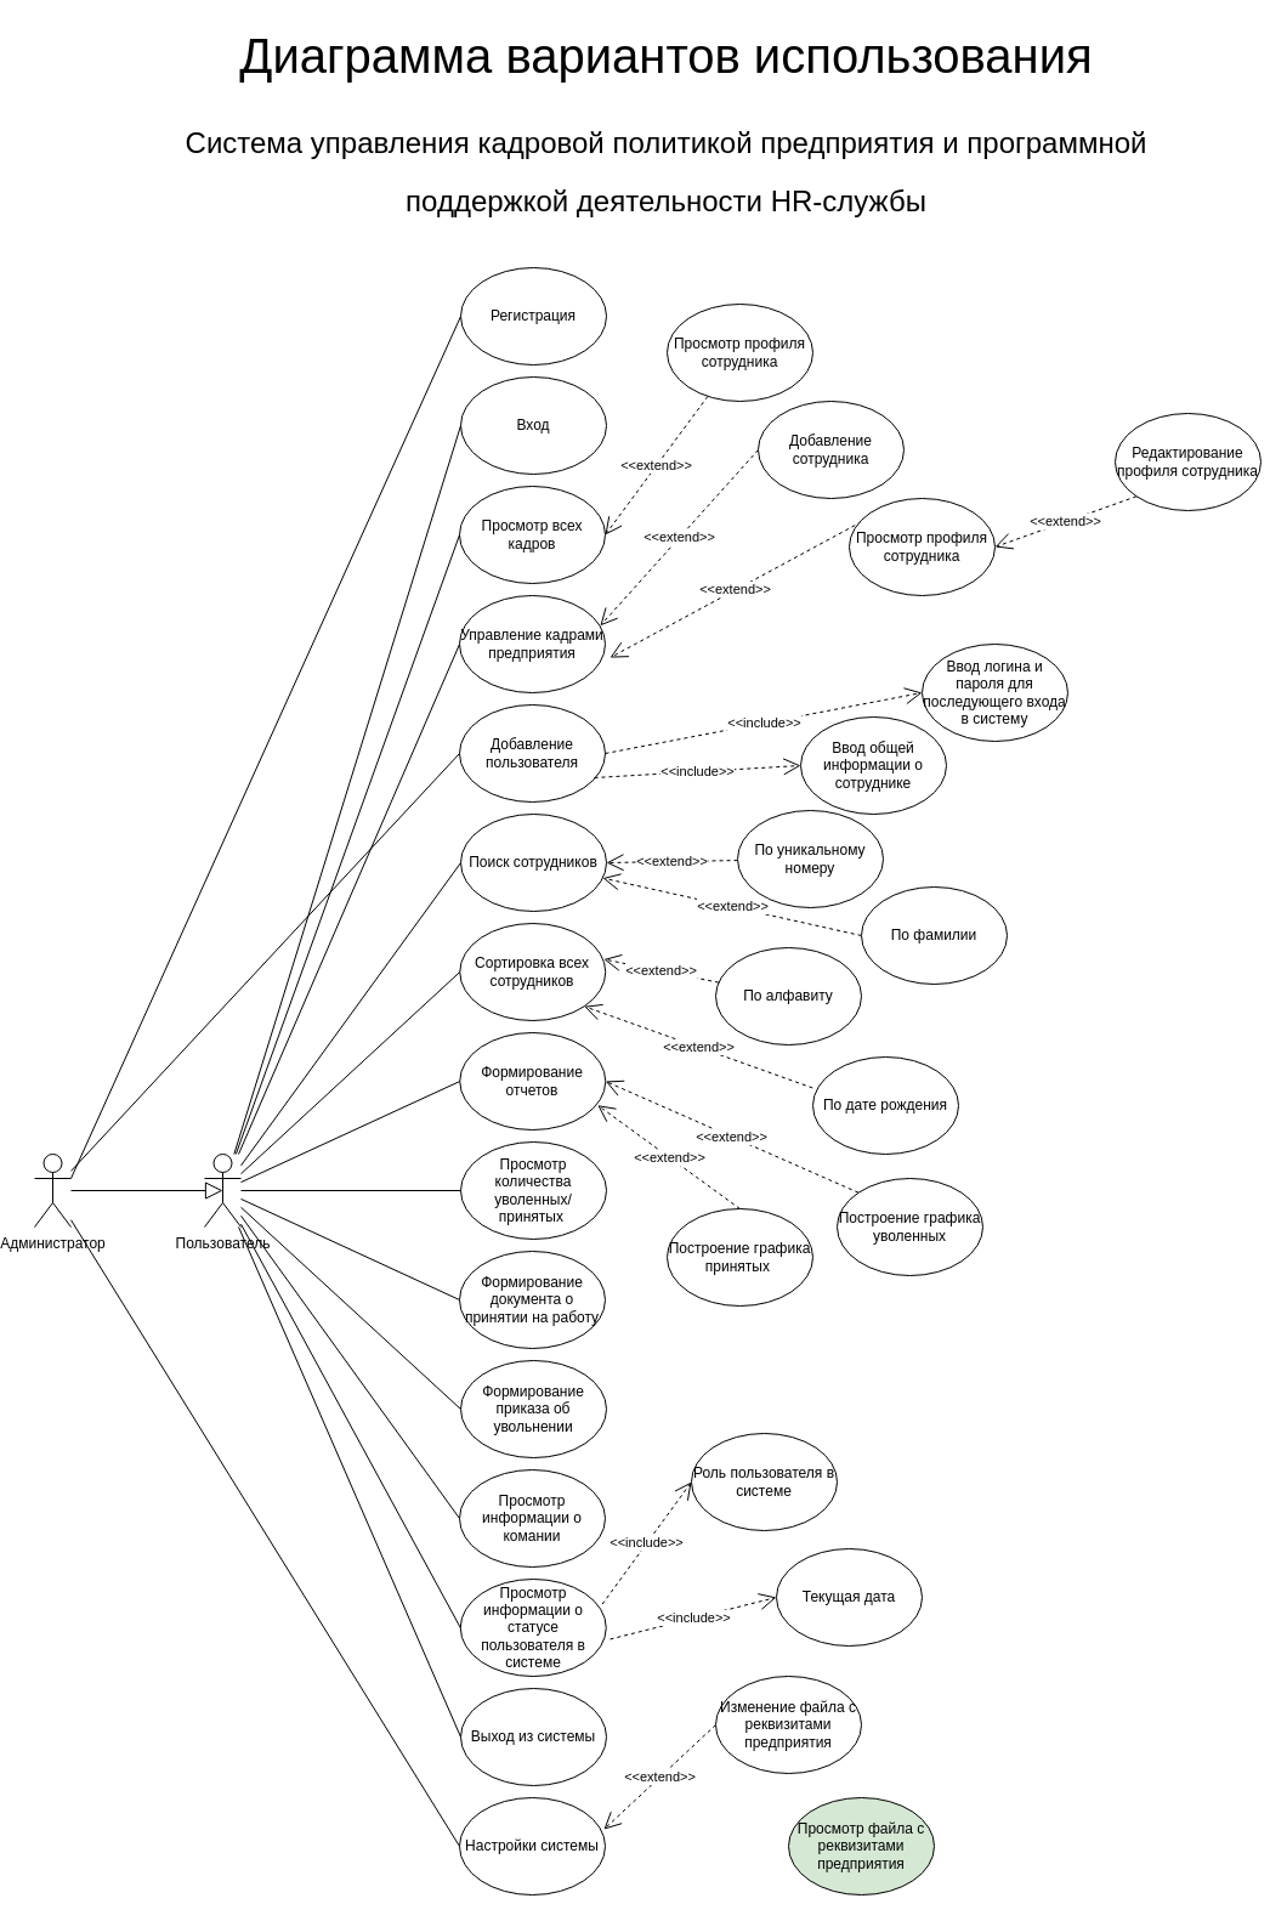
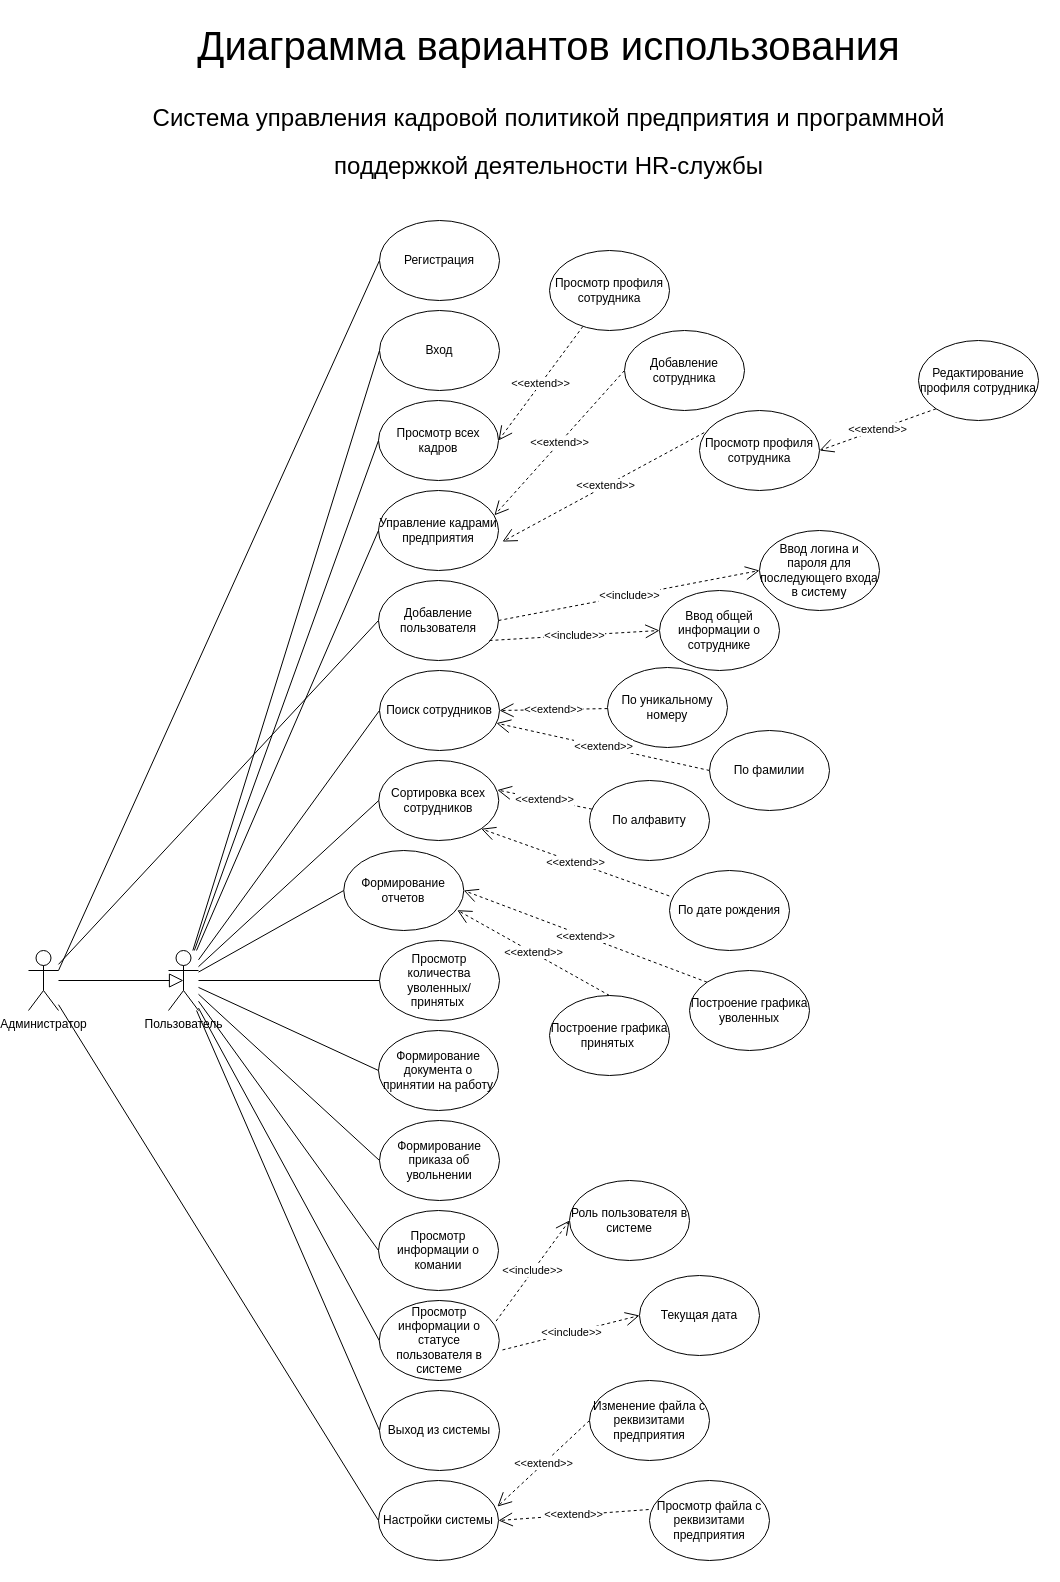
- <mxCell id="39" value="Формирование отчетов" style="ellipse;whiteSpace=wrap;html=1;" parent="1" vertex="1"><mxGeometry x="370.25" y="850" width="120" height="80" as="geometry" /></mxCell>
+ <mxCell id="39" value="Формирование отчетов" style="ellipse;whiteSpace=wrap;html=1;" parent="1" vertex="1"><mxGeometry x="335.25" y="850" width="120" height="80" as="geometry" /></mxCell>
+ <mxCell id="40" value="&amp;lt;&amp;lt;extend&amp;gt;&amp;gt;" style="edgeStyle=none;rounded=0;orthogonalLoop=1;jettySize=auto;html=1;exitX=-0.007;exitY=0.363;exitDx=0;exitDy=0;endArrow=open;endFill=0;endSize=12;entryX=1;entryY=0.5;entryDx=0;entryDy=0;exitPerimeter=0;dashed=1;" parent="1" source="41" target="6" edge="1"><mxGeometry relative="1" as="geometry" /></mxCell>
- <mxCell id="41" value="Просмотр файла с реквизитами предприятия" style="ellipse;whiteSpace=wrap;html=1;fillColor=#d5e8d4;" parent="1" vertex="1"><mxGeometry x="641" y="1480" width="120" height="80" as="geometry" /></mxCell>
+ <mxCell id="41" value="Просмотр файла с реквизитами предприятия" style="ellipse;whiteSpace=wrap;html=1;" parent="1" vertex="1"><mxGeometry x="641" y="1480" width="120" height="80" as="geometry" /></mxCell>
